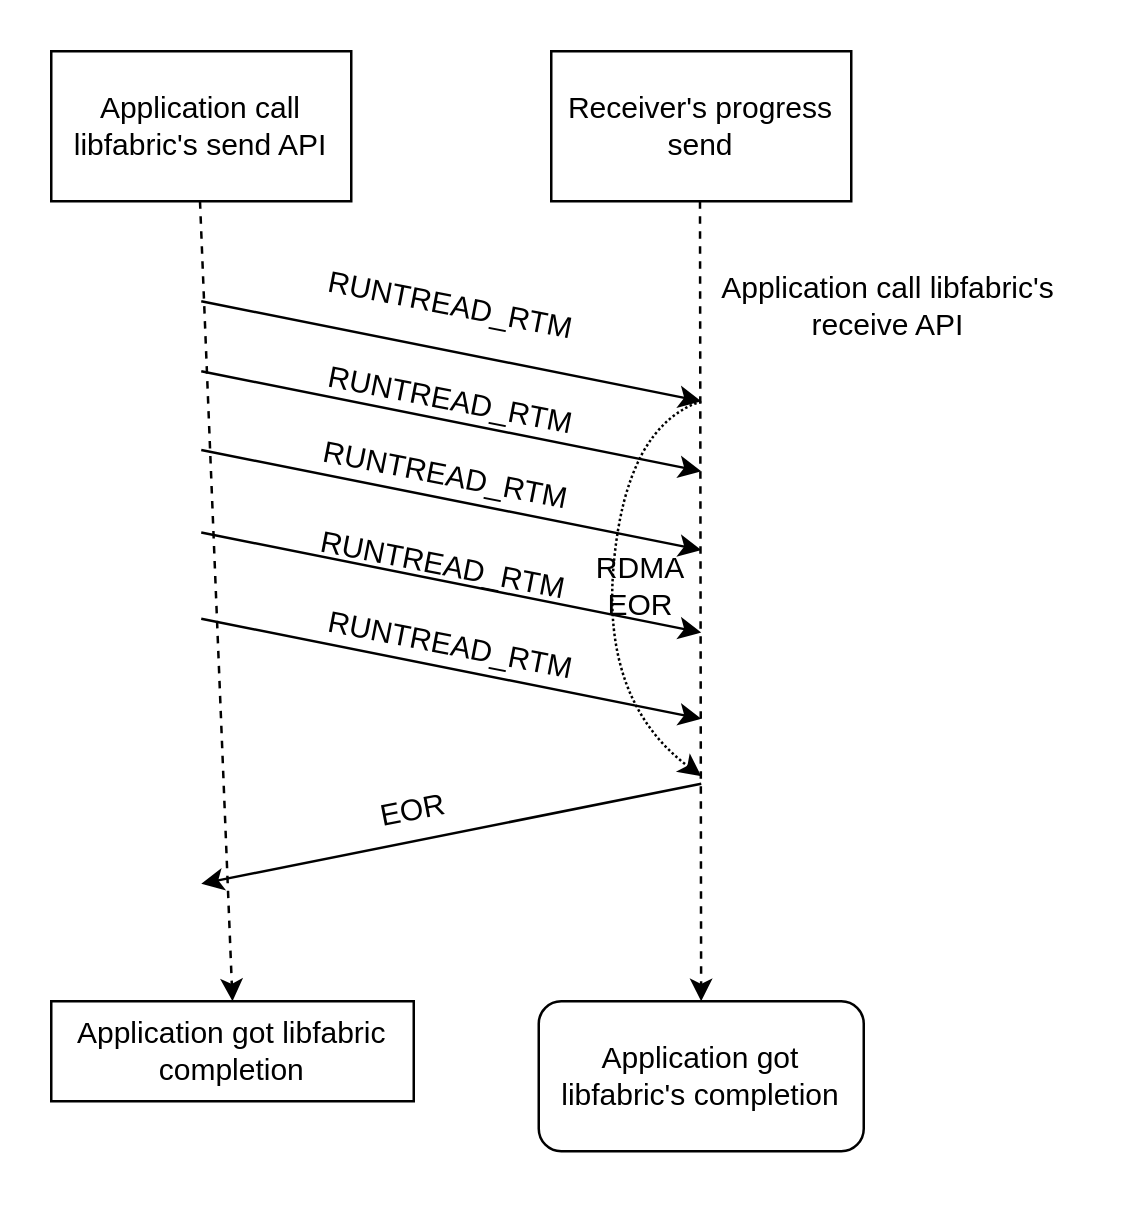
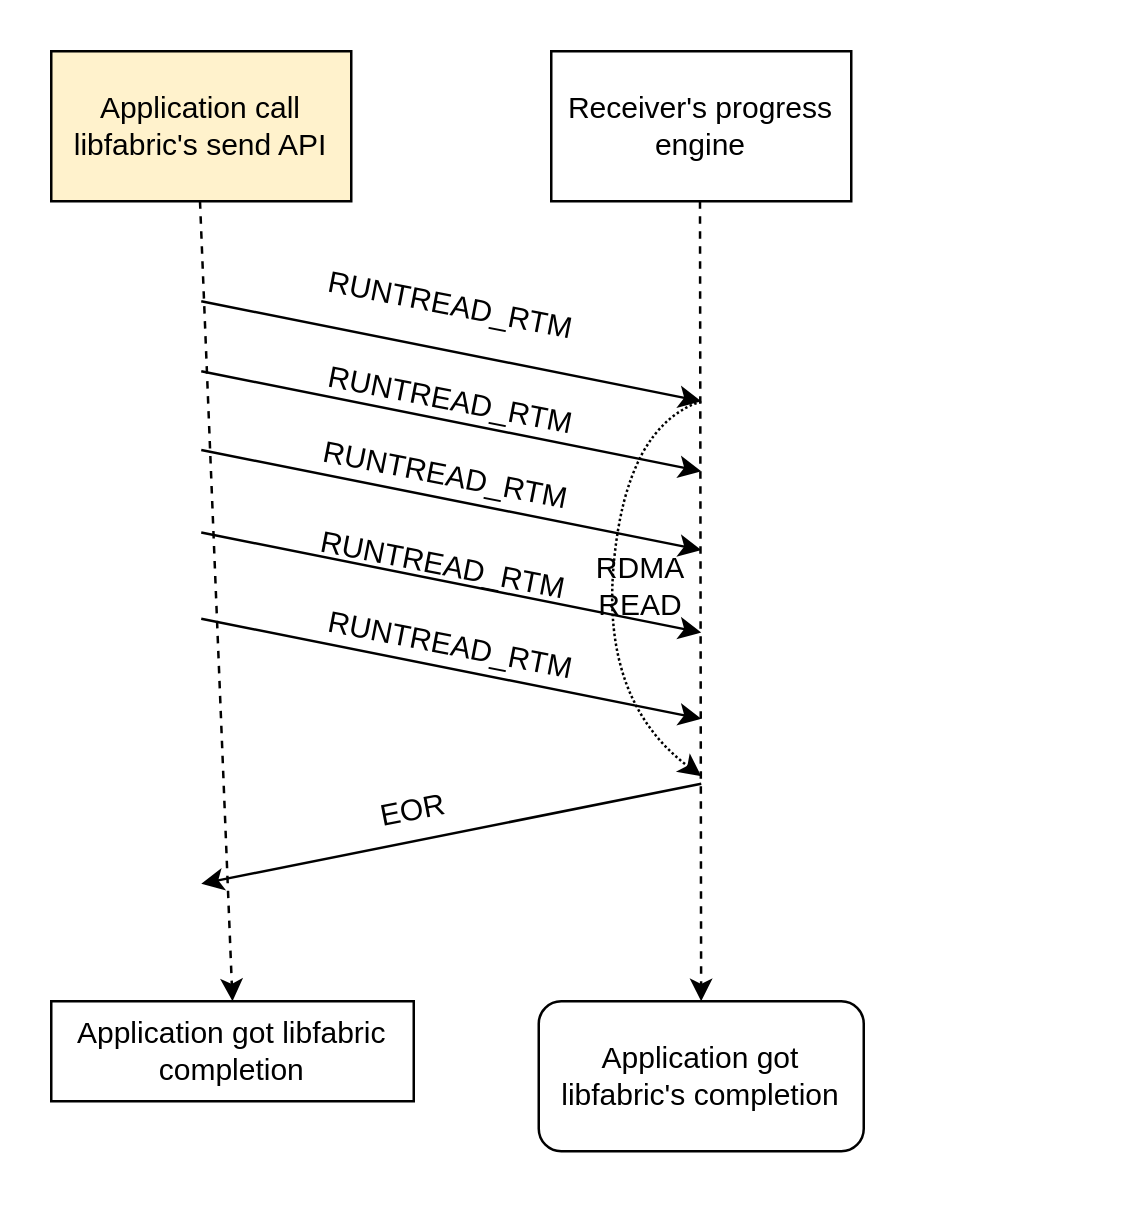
- <mxCell id="2" value="Application call libfabric's send API" style="rounded=0;whiteSpace=wrap;html=1;" parent="1" vertex="1"><mxGeometry x="20" y="20" width="120" height="60" as="geometry" /></mxCell>
+ <mxCell id="2" value="Application call libfabric's send API" style="rounded=0;whiteSpace=wrap;html=1;fillColor=#fff2cc;" parent="1" vertex="1"><mxGeometry x="20" y="20" width="120" height="60" as="geometry" /></mxCell>
- <mxCell id="3" value="Receiver's progress send" style="rounded=0;whiteSpace=wrap;html=1;" parent="1" vertex="1"><mxGeometry x="220" y="20" width="120" height="60" as="geometry" /></mxCell>
+ <mxCell id="3" value="Receiver's progress engine" style="rounded=0;whiteSpace=wrap;html=1;" parent="1" vertex="1"><mxGeometry x="220" y="20" width="120" height="60" as="geometry" /></mxCell>
- <mxCell id="12" value="Application call libfabric's receive API" style="text;html=1;strokeColor=none;fillColor=none;align=center;verticalAlign=middle;whiteSpace=wrap;rounded=0;" parent="1" vertex="1"><mxGeometry x="280" y="112" width="150" height="20" as="geometry" /></mxCell>
- <mxCell id="22" value="RDMA EOR" style="text;html=1;strokeColor=none;fillColor=none;align=center;verticalAlign=middle;whiteSpace=wrap;rounded=0;" vertex="1" parent="1"><mxGeometry x="236" y="223" width="40" height="21" as="geometry" /></mxCell>
+ <mxCell id="22" value="RDMA READ" style="text;html=1;strokeColor=none;fillColor=none;align=center;verticalAlign=middle;whiteSpace=wrap;rounded=0;" vertex="1" parent="1"><mxGeometry x="236" y="223" width="40" height="21" as="geometry" /></mxCell>
